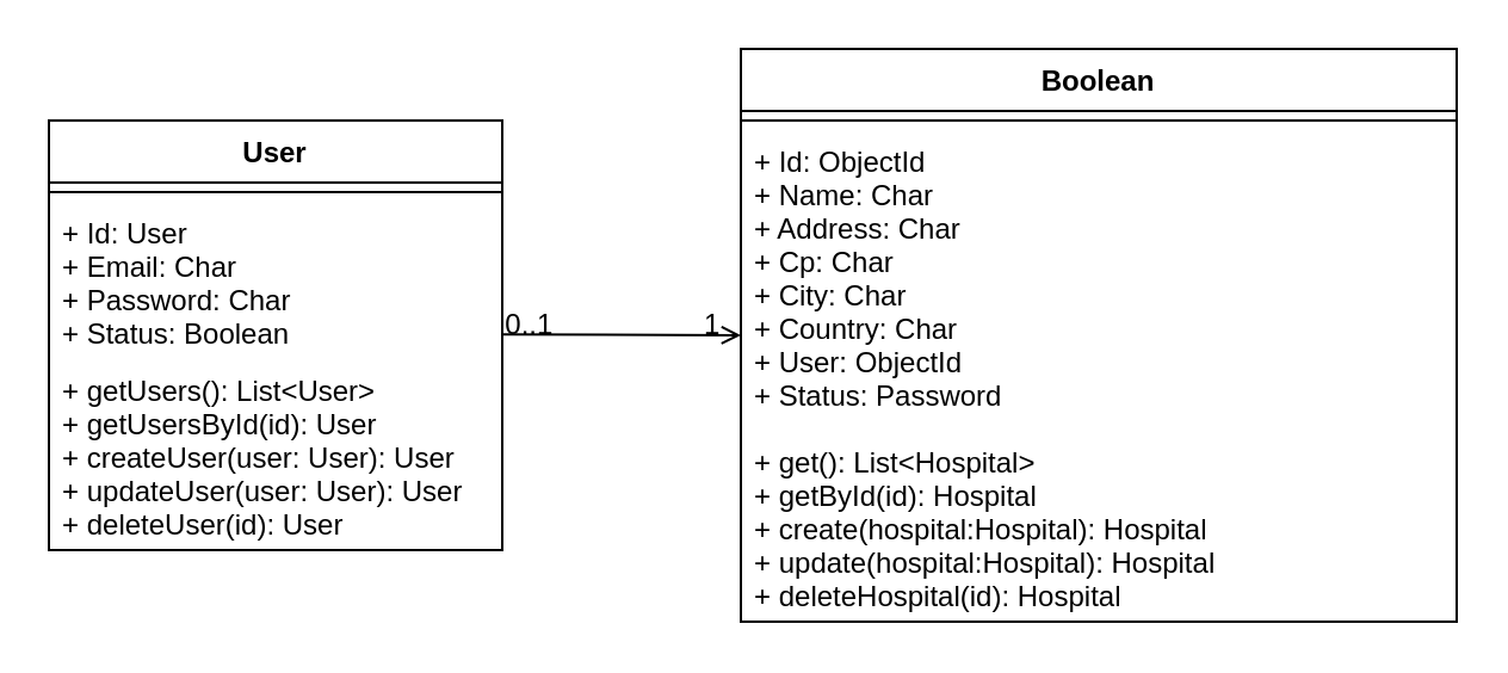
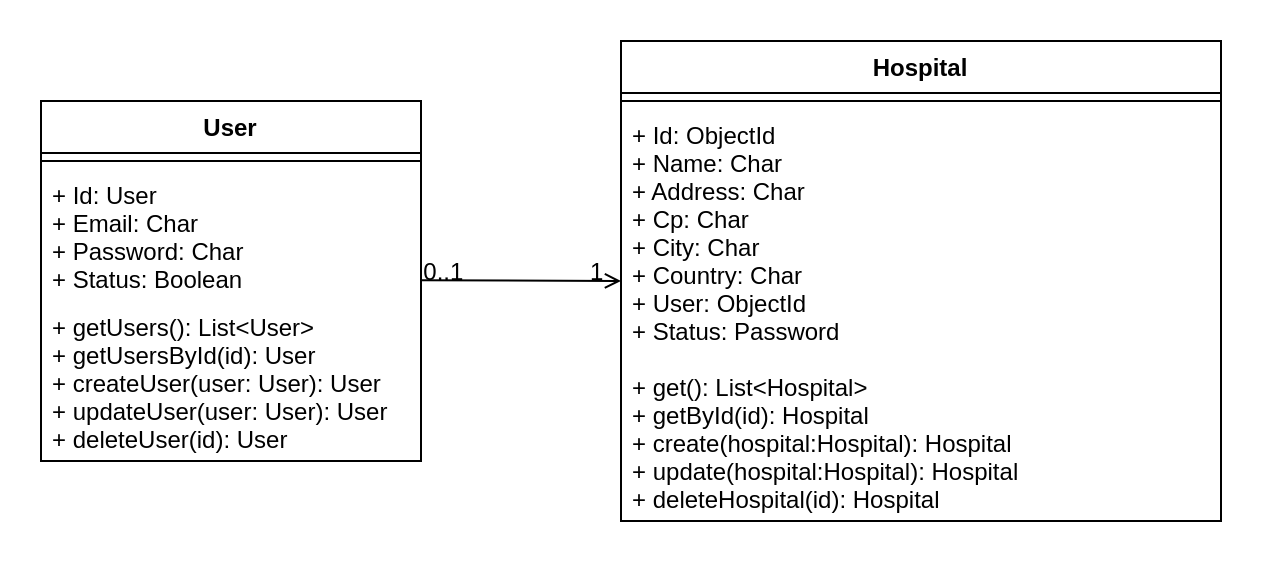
- <mxCell id="6" value="Boolean" style="swimlane;fontStyle=1;align=center;verticalAlign=top;childLayout=stackLayout;horizontal=1;startSize=26;horizontalStack=0;resizeParent=1;resizeParentMax=0;resizeLast=0;collapsible=1;marginBottom=0;" vertex="1" parent="1"><mxGeometry x="310" y="20" width="300" height="240" as="geometry" /></mxCell>
+ <mxCell id="6" value="Hospital" style="swimlane;fontStyle=1;align=center;verticalAlign=top;childLayout=stackLayout;horizontal=1;startSize=26;horizontalStack=0;resizeParent=1;resizeParentMax=0;resizeLast=0;collapsible=1;marginBottom=0;" vertex="1" parent="1"><mxGeometry x="310" y="20" width="300" height="240" as="geometry" /></mxCell>
